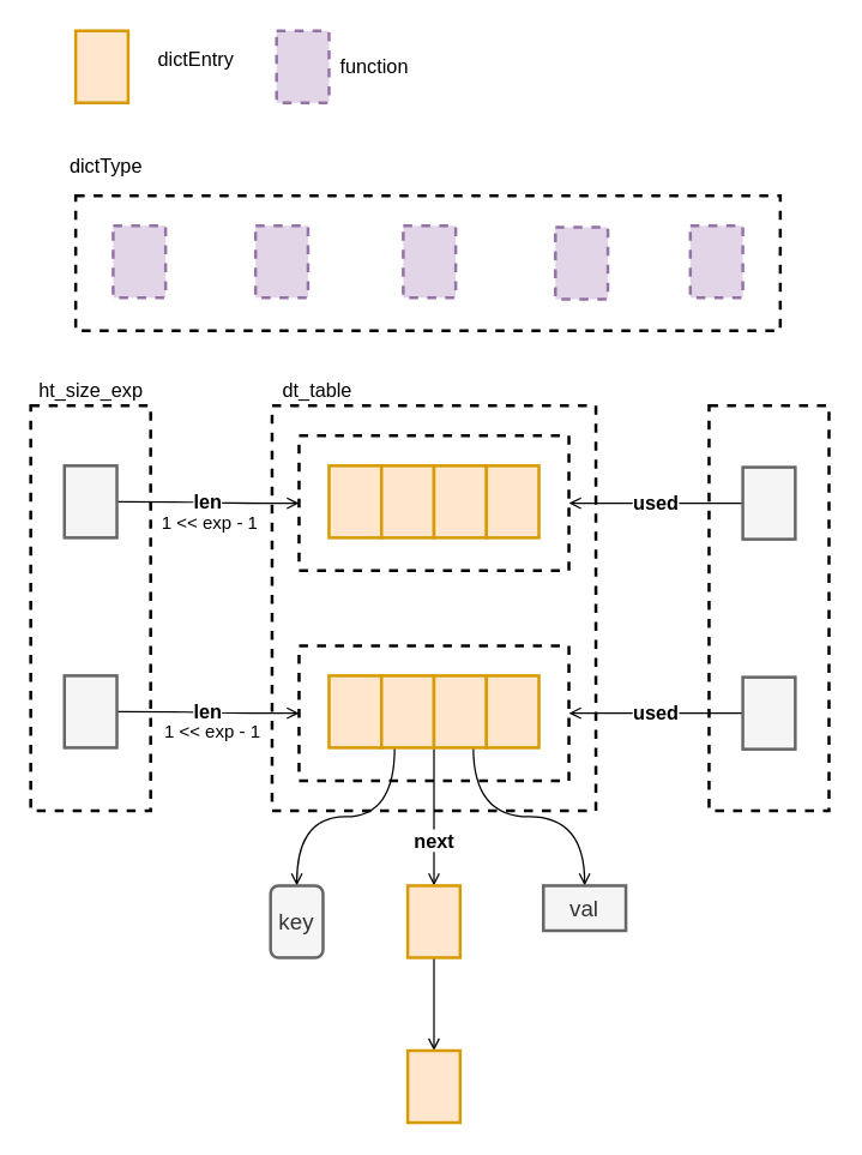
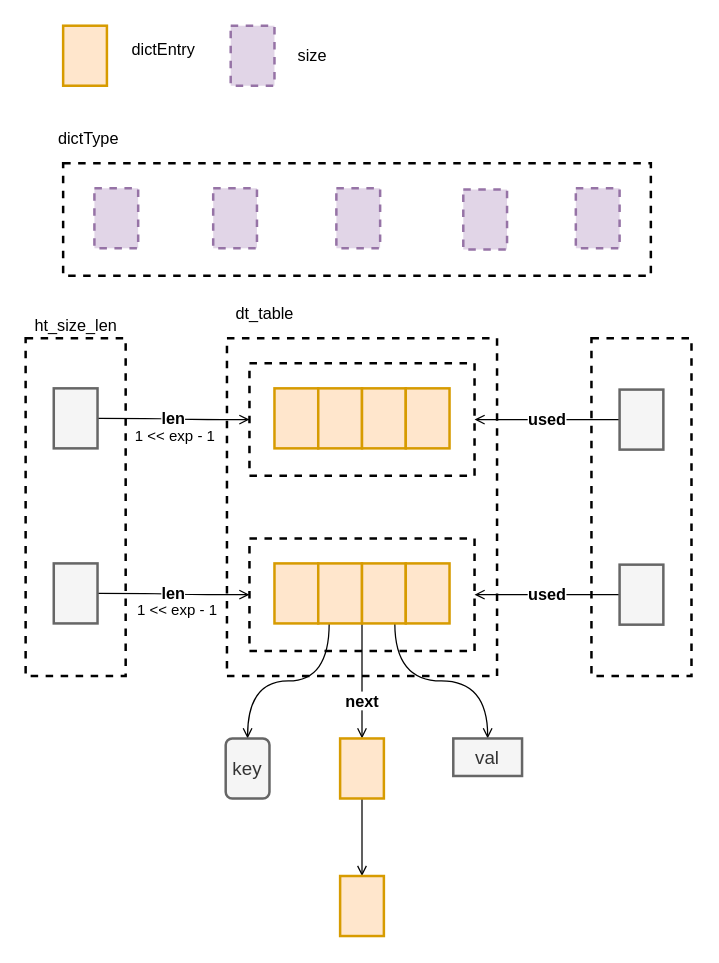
- <mxCell id="43" value="function" style="text;html=1;align=center;verticalAlign=middle;resizable=0;points=[];autosize=1;strokeColor=none;fillColor=none;fontSize=13;" parent="1" vertex="1"><mxGeometry x="219" y="34" width="60" height="20" as="geometry" /></mxCell>
+ <mxCell id="43" value="size" style="text;html=1;align=center;verticalAlign=middle;resizable=0;points=[];autosize=1;strokeColor=none;fillColor=none;fontSize=13;" parent="1" vertex="1"><mxGeometry x="219" y="34" width="60" height="20" as="geometry" /></mxCell>
- <mxCell id="24" value="ht_size_exp" style="text;html=1;align=center;verticalAlign=middle;resizable=0;points=[];autosize=1;strokeColor=none;fillColor=none;fontSize=13;" parent="1" vertex="1"><mxGeometry x="20" y="250" width="80" height="20" as="geometry" /></mxCell>
+ <mxCell id="24" value="ht_size_len" style="text;html=1;align=center;verticalAlign=middle;resizable=0;points=[];autosize=1;strokeColor=none;fillColor=none;fontSize=13;" parent="1" vertex="1"><mxGeometry x="20" y="250" width="80" height="20" as="geometry" /></mxCell>
- <mxCell id="23" value="dt_table" style="text;html=1;align=center;verticalAlign=middle;resizable=0;points=[];autosize=1;strokeColor=none;fillColor=none;fontSize=13;" parent="1" vertex="1"><mxGeometry x="181" y="250" width="60" height="20" as="geometry" /></mxCell>
+ <mxCell id="23" value="dt_table" style="text;html=1;align=center;verticalAlign=middle;resizable=0;points=[];autosize=1;strokeColor=none;fillColor=none;fontSize=13;" parent="1" vertex="1"><mxGeometry x="181" y="240" width="60" height="20" as="geometry" /></mxCell>
